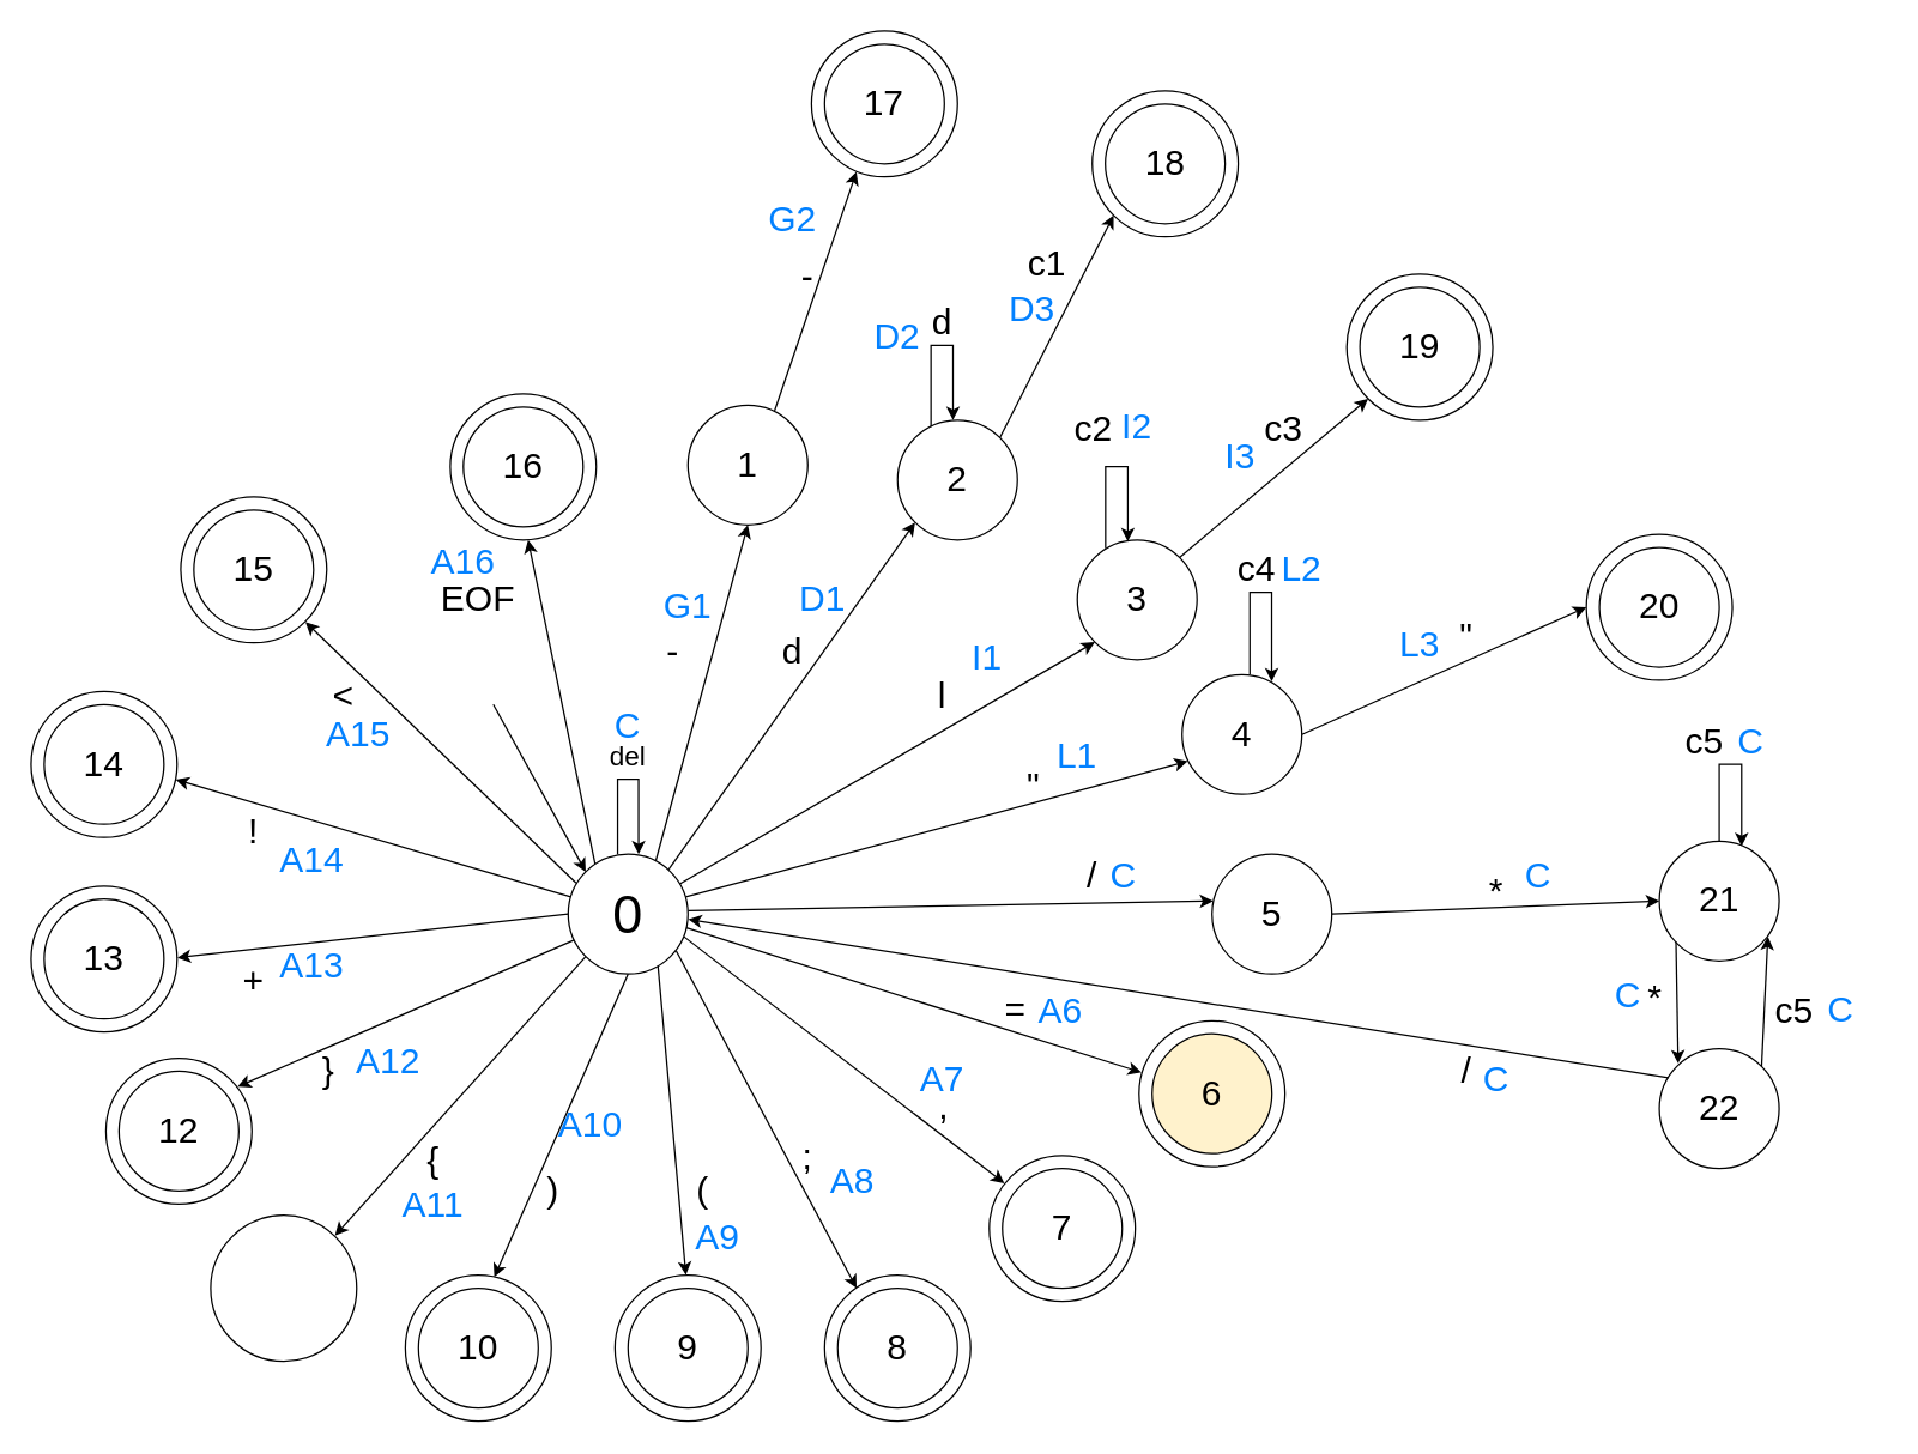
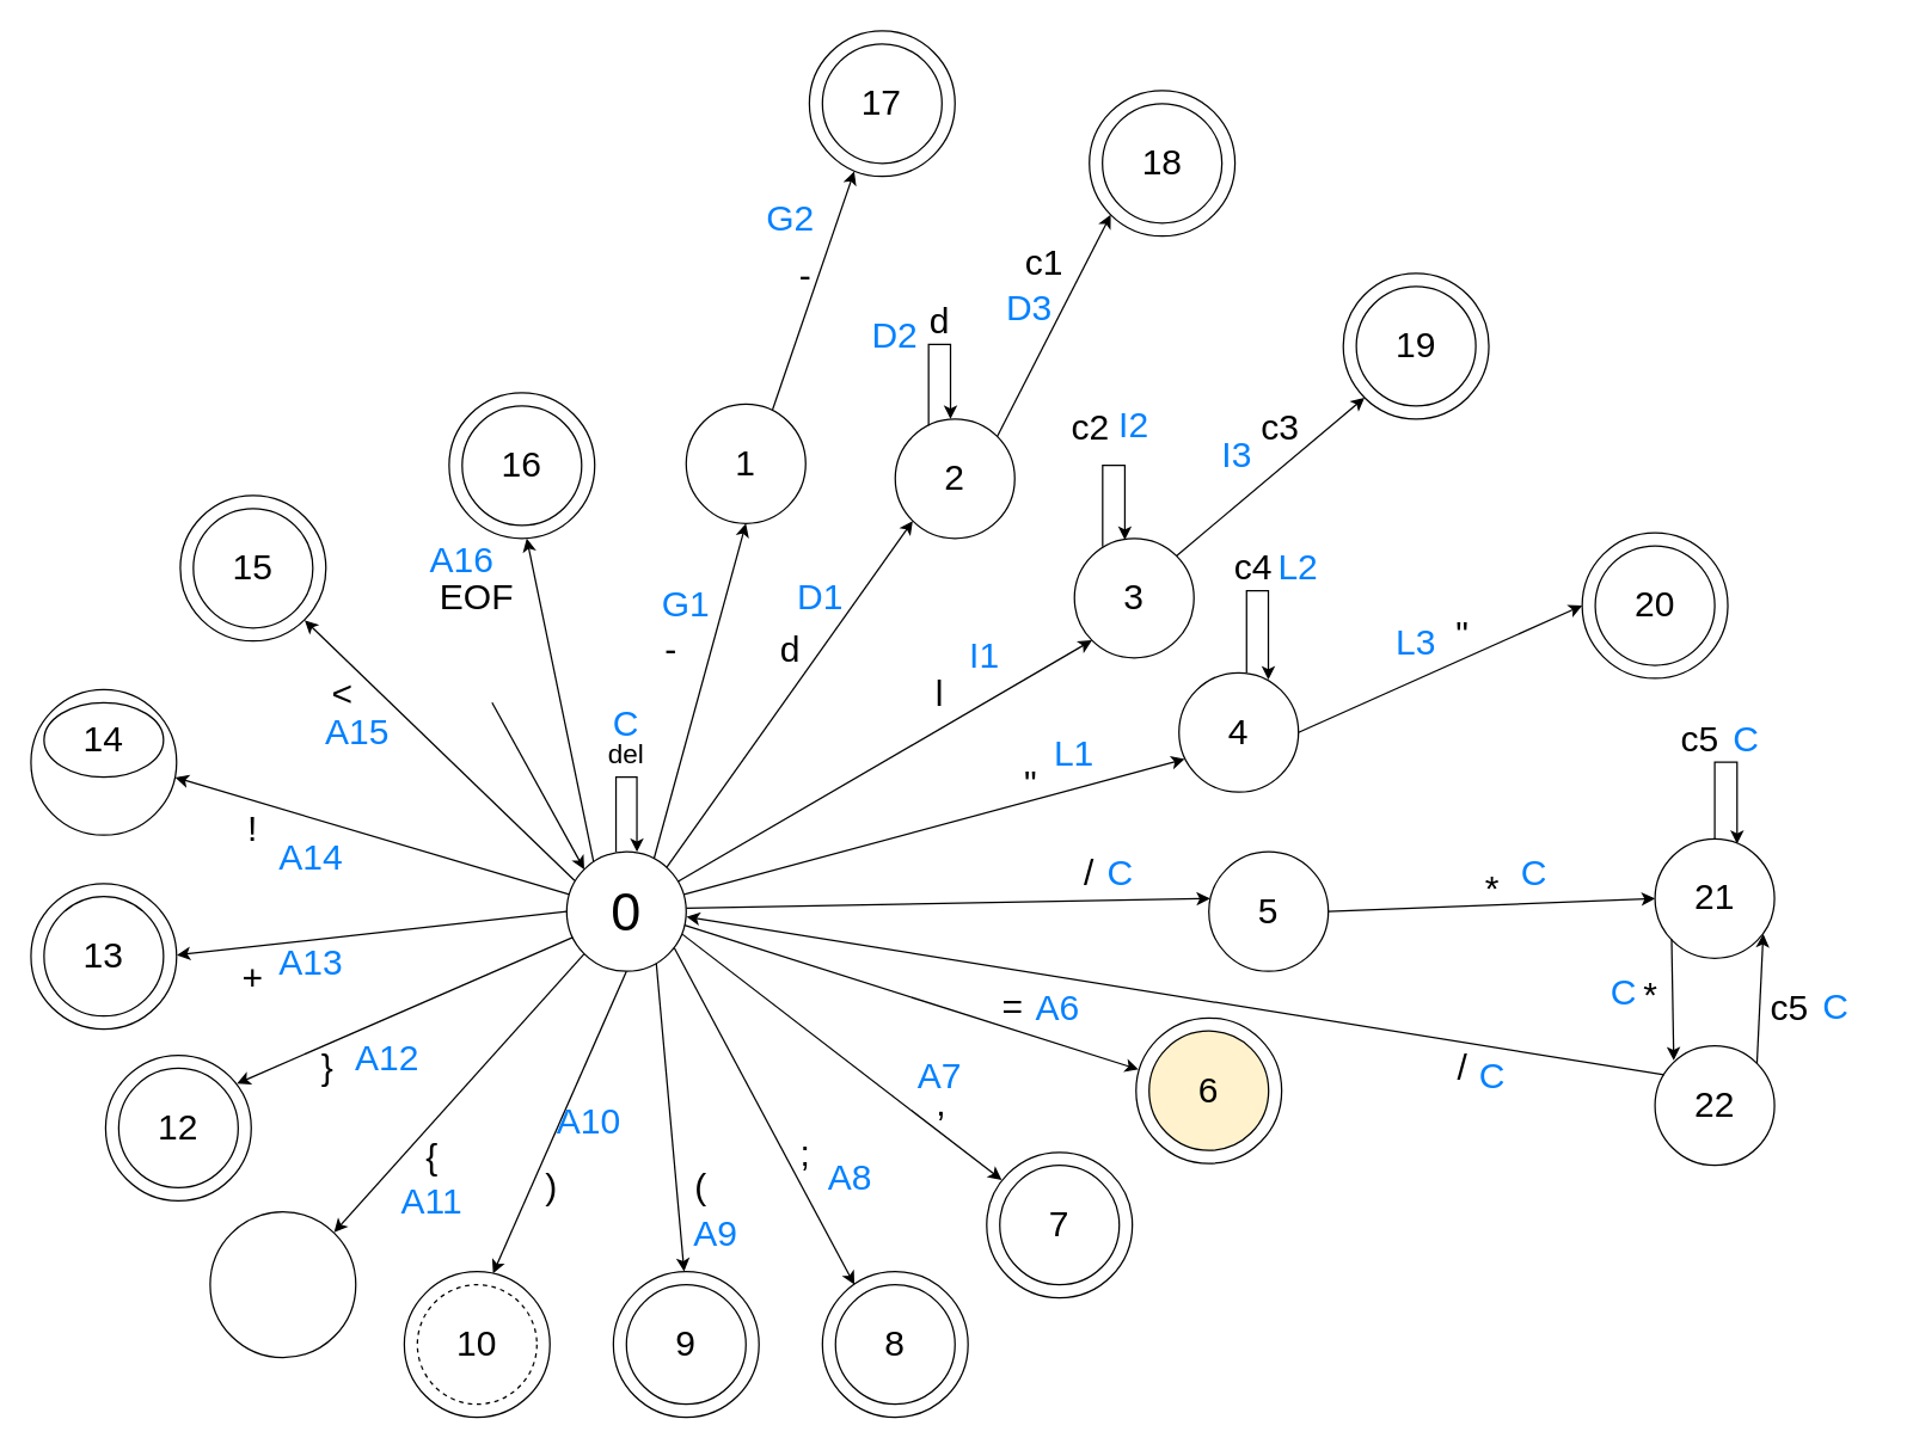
- <mxCell id="34" value="&lt;font style=&quot;font-size: 24px;&quot;&gt;14&lt;/font&gt;" style="ellipse;whiteSpace=wrap;html=1;aspect=fixed;" parent="1" vertex="1"><mxGeometry x="29" y="470" width="80" height="80" as="geometry" /></mxCell>
+ <mxCell id="34" value="&lt;font style=&quot;font-size: 24px;&quot;&gt;14&lt;/font&gt;" style="ellipse;whiteSpace=wrap;html=1;aspect=fixed;" parent="1" vertex="1"><mxGeometry x="29" y="470" width="80" height="50" as="geometry" /></mxCell>
- <mxCell id="31" value="&lt;font style=&quot;font-size: 24px;&quot;&gt;10&lt;/font&gt;" style="ellipse;whiteSpace=wrap;html=1;aspect=fixed;" parent="1" vertex="1"><mxGeometry x="279" y="860" width="80" height="80" as="geometry" /></mxCell>
+ <mxCell id="31" value="&lt;font style=&quot;font-size: 24px;&quot;&gt;10&lt;/font&gt;" style="ellipse;whiteSpace=wrap;html=1;aspect=fixed;dashed=1;" parent="1" vertex="1"><mxGeometry x="279" y="860" width="80" height="80" as="geometry" /></mxCell>
